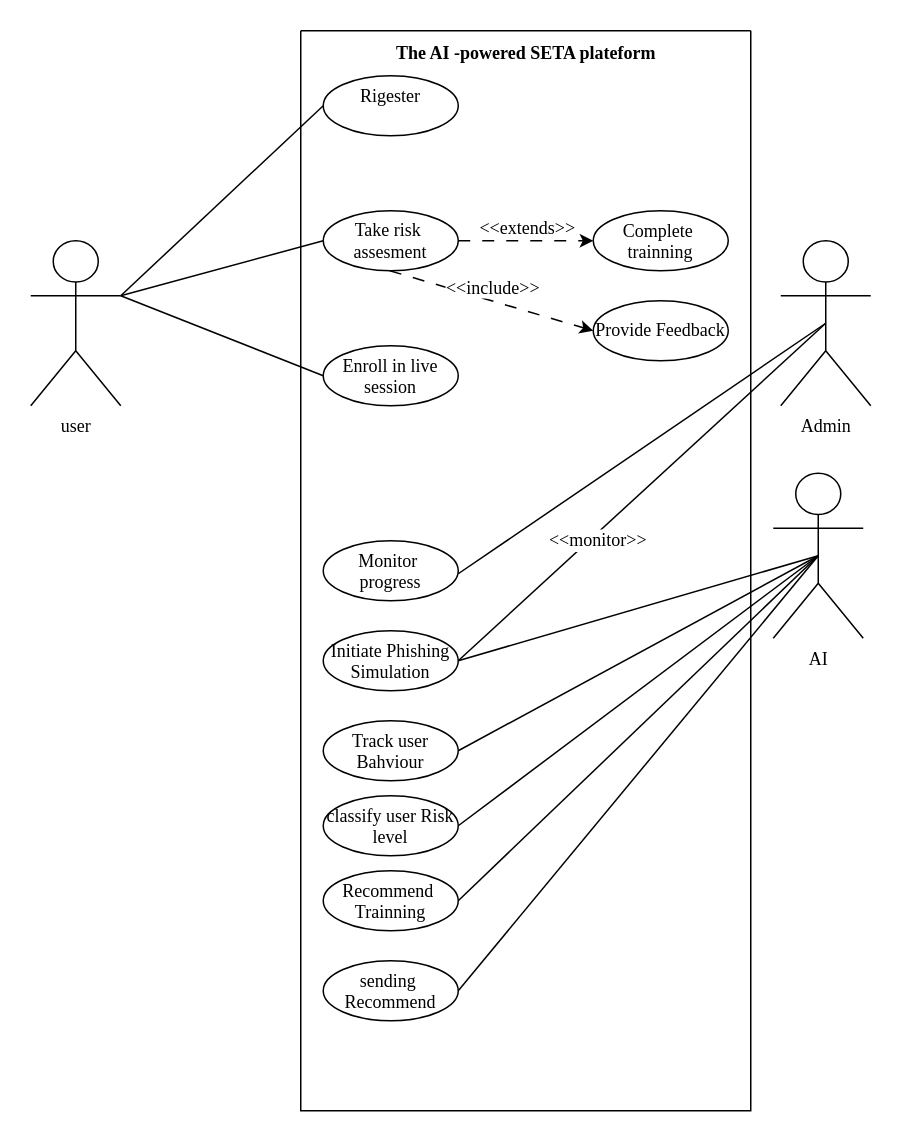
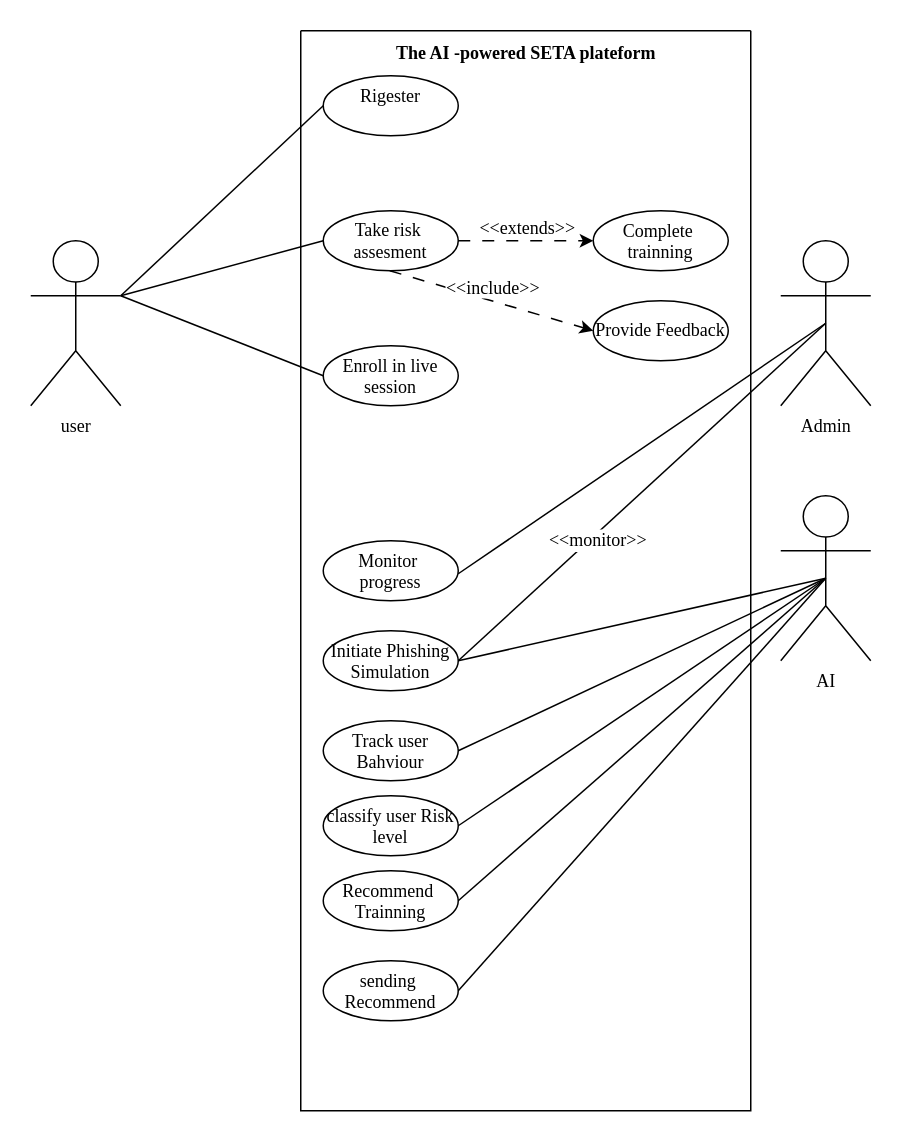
- <mxCell id="25" value="AI" style="shape=umlActor;verticalLabelPosition=bottom;verticalAlign=top;html=1;outlineConnect=0;hachureGap=4;fontFamily=Architects Daughter;fontSource=https%3A%2F%2Ffonts.googleapis.com%2Fcss%3Ffamily%3DArchitects%2BDaughter;" vertex="1" parent="1"><mxGeometry x="515" y="315" width="60" height="110" as="geometry" /></mxCell>
+ <mxCell id="25" value="AI" style="shape=umlActor;verticalLabelPosition=bottom;verticalAlign=top;html=1;outlineConnect=0;hachureGap=4;fontFamily=Architects Daughter;fontSource=https%3A%2F%2Ffonts.googleapis.com%2Fcss%3Ffamily%3DArchitects%2BDaughter;" vertex="1" parent="1"><mxGeometry x="520" y="330" width="60" height="110" as="geometry" /></mxCell>
